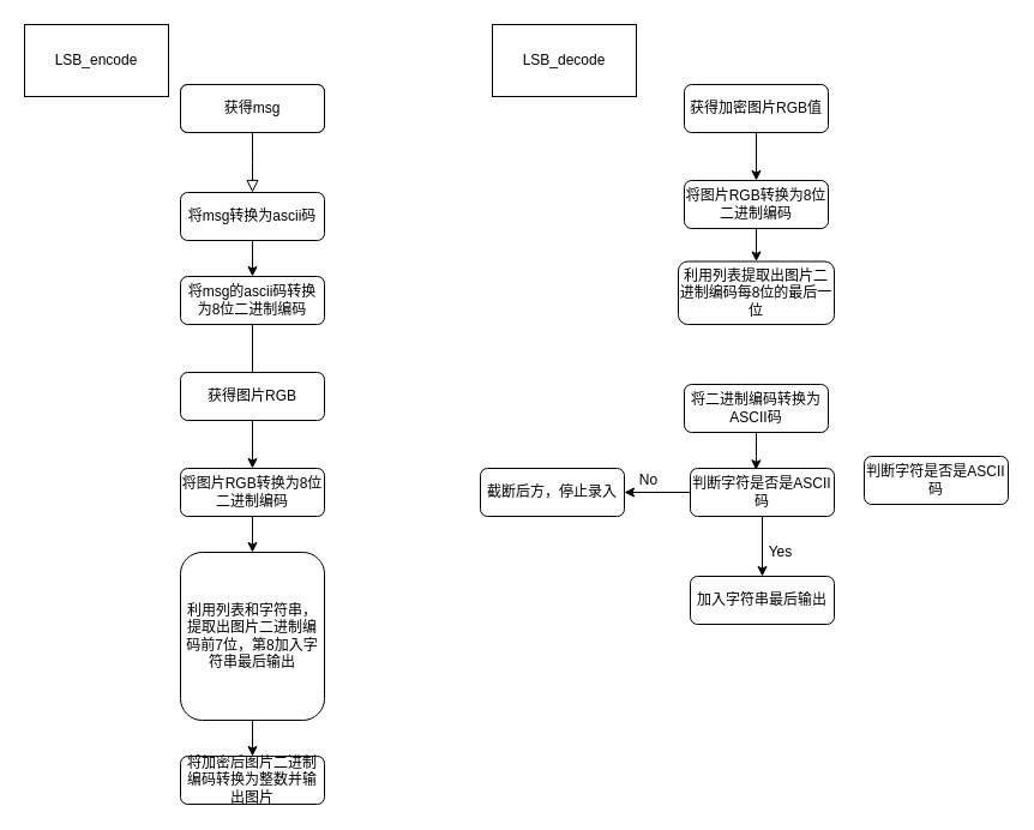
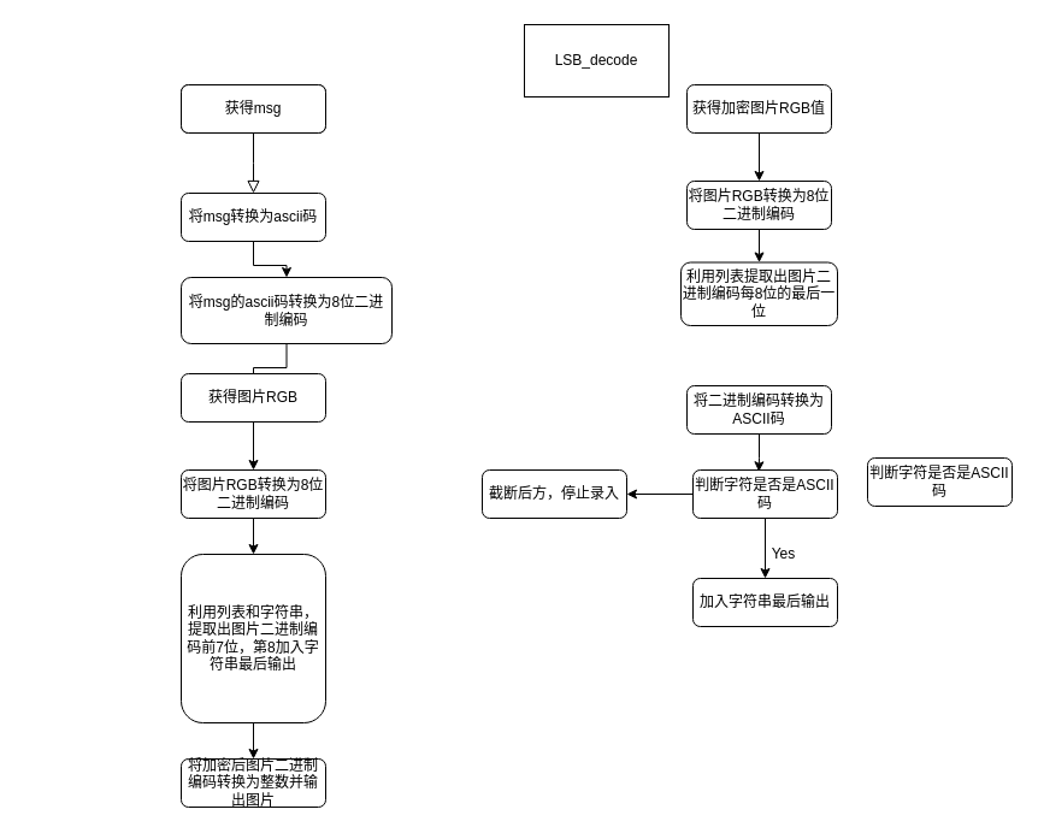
- <mxCell id="6" value="LSB_encode" style="whiteSpace=wrap;html=1;" vertex="1" parent="1"><mxGeometry x="20" y="20" width="120" height="60" as="geometry" /></mxCell>
- <mxCell id="16" value="LSB_decode" style="whiteSpace=wrap;html=1;" vertex="1" parent="1"><mxGeometry x="410" y="20" width="120" height="60" as="geometry" /></mxCell>
+ <mxCell id="16" value="LSB_decode" style="whiteSpace=wrap;html=1;" vertex="1" parent="1"><mxGeometry x="435" y="20" width="120" height="60" as="geometry" /></mxCell>
- <mxCell id="10" value="将msg的ascii码转换为8位二进制编码" style="rounded=1;whiteSpace=wrap;html=1;fontSize=12;glass=0;strokeWidth=1;shadow=0;" vertex="1" parent="1"><mxGeometry x="150" y="230" width="120" height="40" as="geometry" /></mxCell>
+ <mxCell id="10" value="将msg的ascii码转换为8位二进制编码" style="rounded=1;whiteSpace=wrap;html=1;fontSize=12;glass=0;strokeWidth=1;shadow=0;" vertex="1" parent="1"><mxGeometry x="150" y="230" width="175" height="55" as="geometry" /></mxCell>
- <mxCell id="31" value="No" style="text;html=1;align=center;verticalAlign=middle;resizable=0;points=[];autosize=1;strokeColor=none;fillColor=none;" vertex="1" parent="1"><mxGeometry x="520" y="385" width="40" height="30" as="geometry" /></mxCell>
